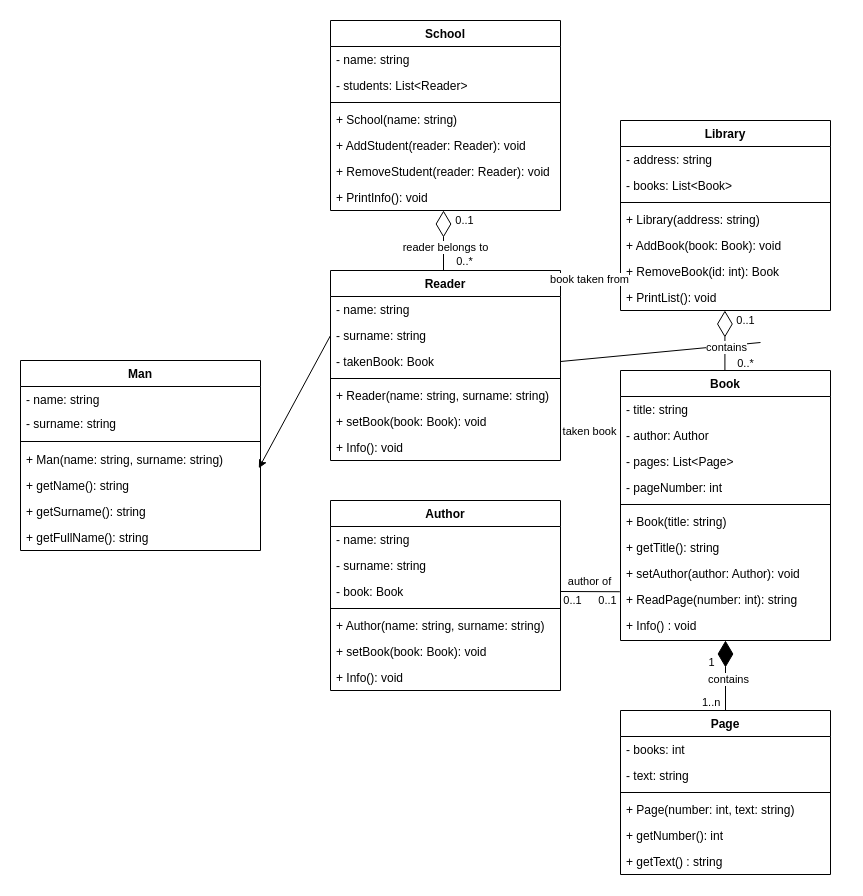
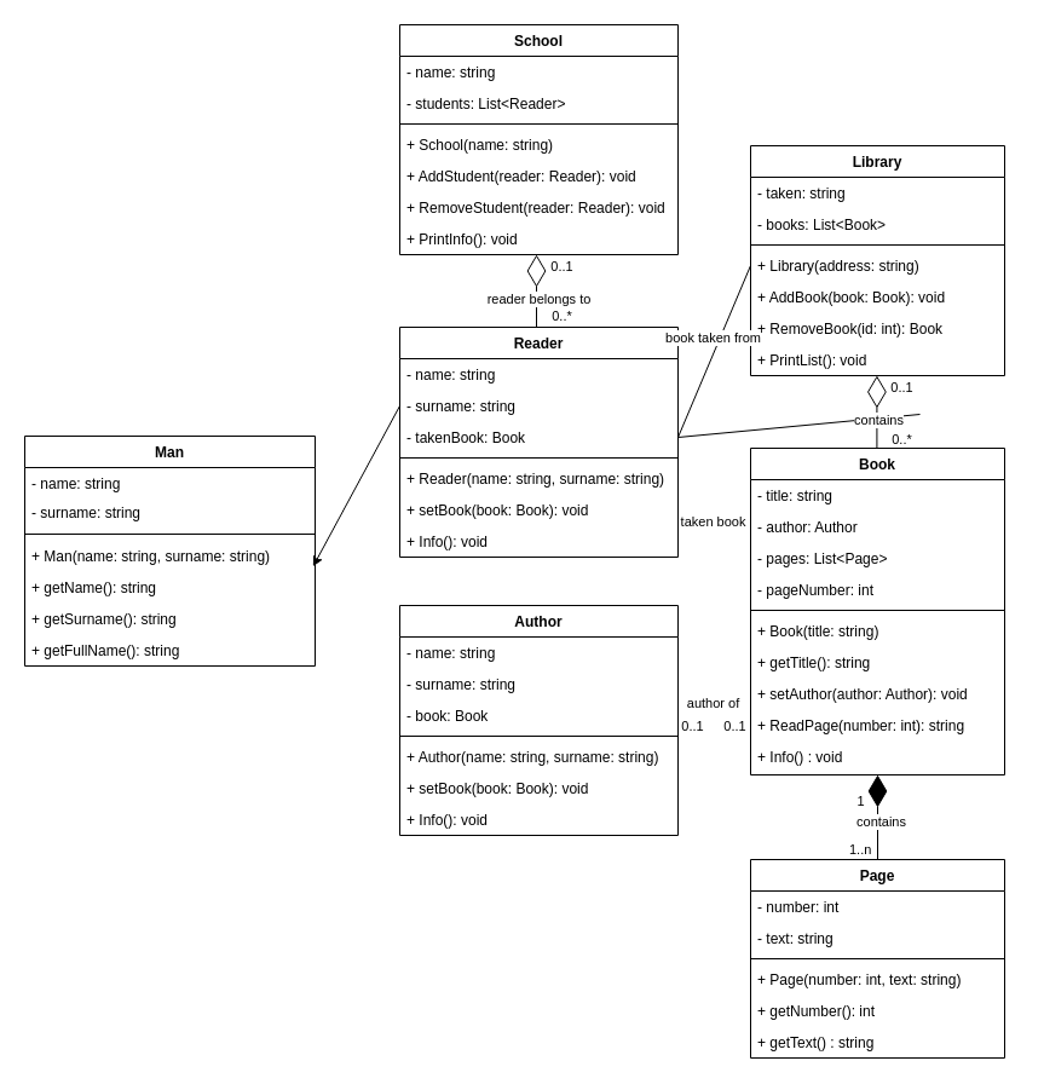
- <mxCell id="27" value="- address: string" style="text;strokeColor=none;fillColor=none;align=left;verticalAlign=top;spacingLeft=4;spacingRight=4;overflow=hidden;rotatable=0;points=[[0,0.5],[1,0.5]];portConstraint=eastwest;" vertex="1" parent="26"><mxGeometry y="26" width="210" height="26" as="geometry" /></mxCell>
+ <mxCell id="27" value="- taken: string" style="text;strokeColor=none;fillColor=none;align=left;verticalAlign=top;spacingLeft=4;spacingRight=4;overflow=hidden;rotatable=0;points=[[0,0.5],[1,0.5]];portConstraint=eastwest;" vertex="1" parent="26"><mxGeometry y="26" width="210" height="26" as="geometry" /></mxCell>
+ <mxCell id="62" value="" style="endArrow=none;html=1;rounded=0;exitX=1;exitY=0.5;exitDx=0;exitDy=0;entryX=0;entryY=0.5;entryDx=0;entryDy=0;" edge="1" parent="1" source="13" target="30"><mxGeometry width="50" height="50" relative="1" as="geometry"><mxPoint x="710" y="500" as="sourcePoint" /><mxPoint x="760" y="450" as="targetPoint" /></mxGeometry></mxCell>
- <mxCell id="63" value="" style="endArrow=none;html=1;rounded=0;exitX=1;exitY=0.5;exitDx=0;exitDy=0;entryX=-0.003;entryY=0.201;entryDx=0;entryDy=0;entryPerimeter=0;" edge="1" parent="1" source="55" target="43"><mxGeometry width="50" height="50" relative="1" as="geometry"><mxPoint x="710" y="500" as="sourcePoint" /><mxPoint x="760" y="450" as="targetPoint" /></mxGeometry></mxCell>
- <mxCell id="46" value="- books: int" style="text;strokeColor=none;fillColor=none;align=left;verticalAlign=top;spacingLeft=4;spacingRight=4;overflow=hidden;rotatable=0;points=[[0,0.5],[1,0.5]];portConstraint=eastwest;" vertex="1" parent="45"><mxGeometry y="26" width="210" height="26" as="geometry" /></mxCell>
+ <mxCell id="46" value="- number: int" style="text;strokeColor=none;fillColor=none;align=left;verticalAlign=top;spacingLeft=4;spacingRight=4;overflow=hidden;rotatable=0;points=[[0,0.5],[1,0.5]];portConstraint=eastwest;" vertex="1" parent="45"><mxGeometry y="26" width="210" height="26" as="geometry" /></mxCell>
